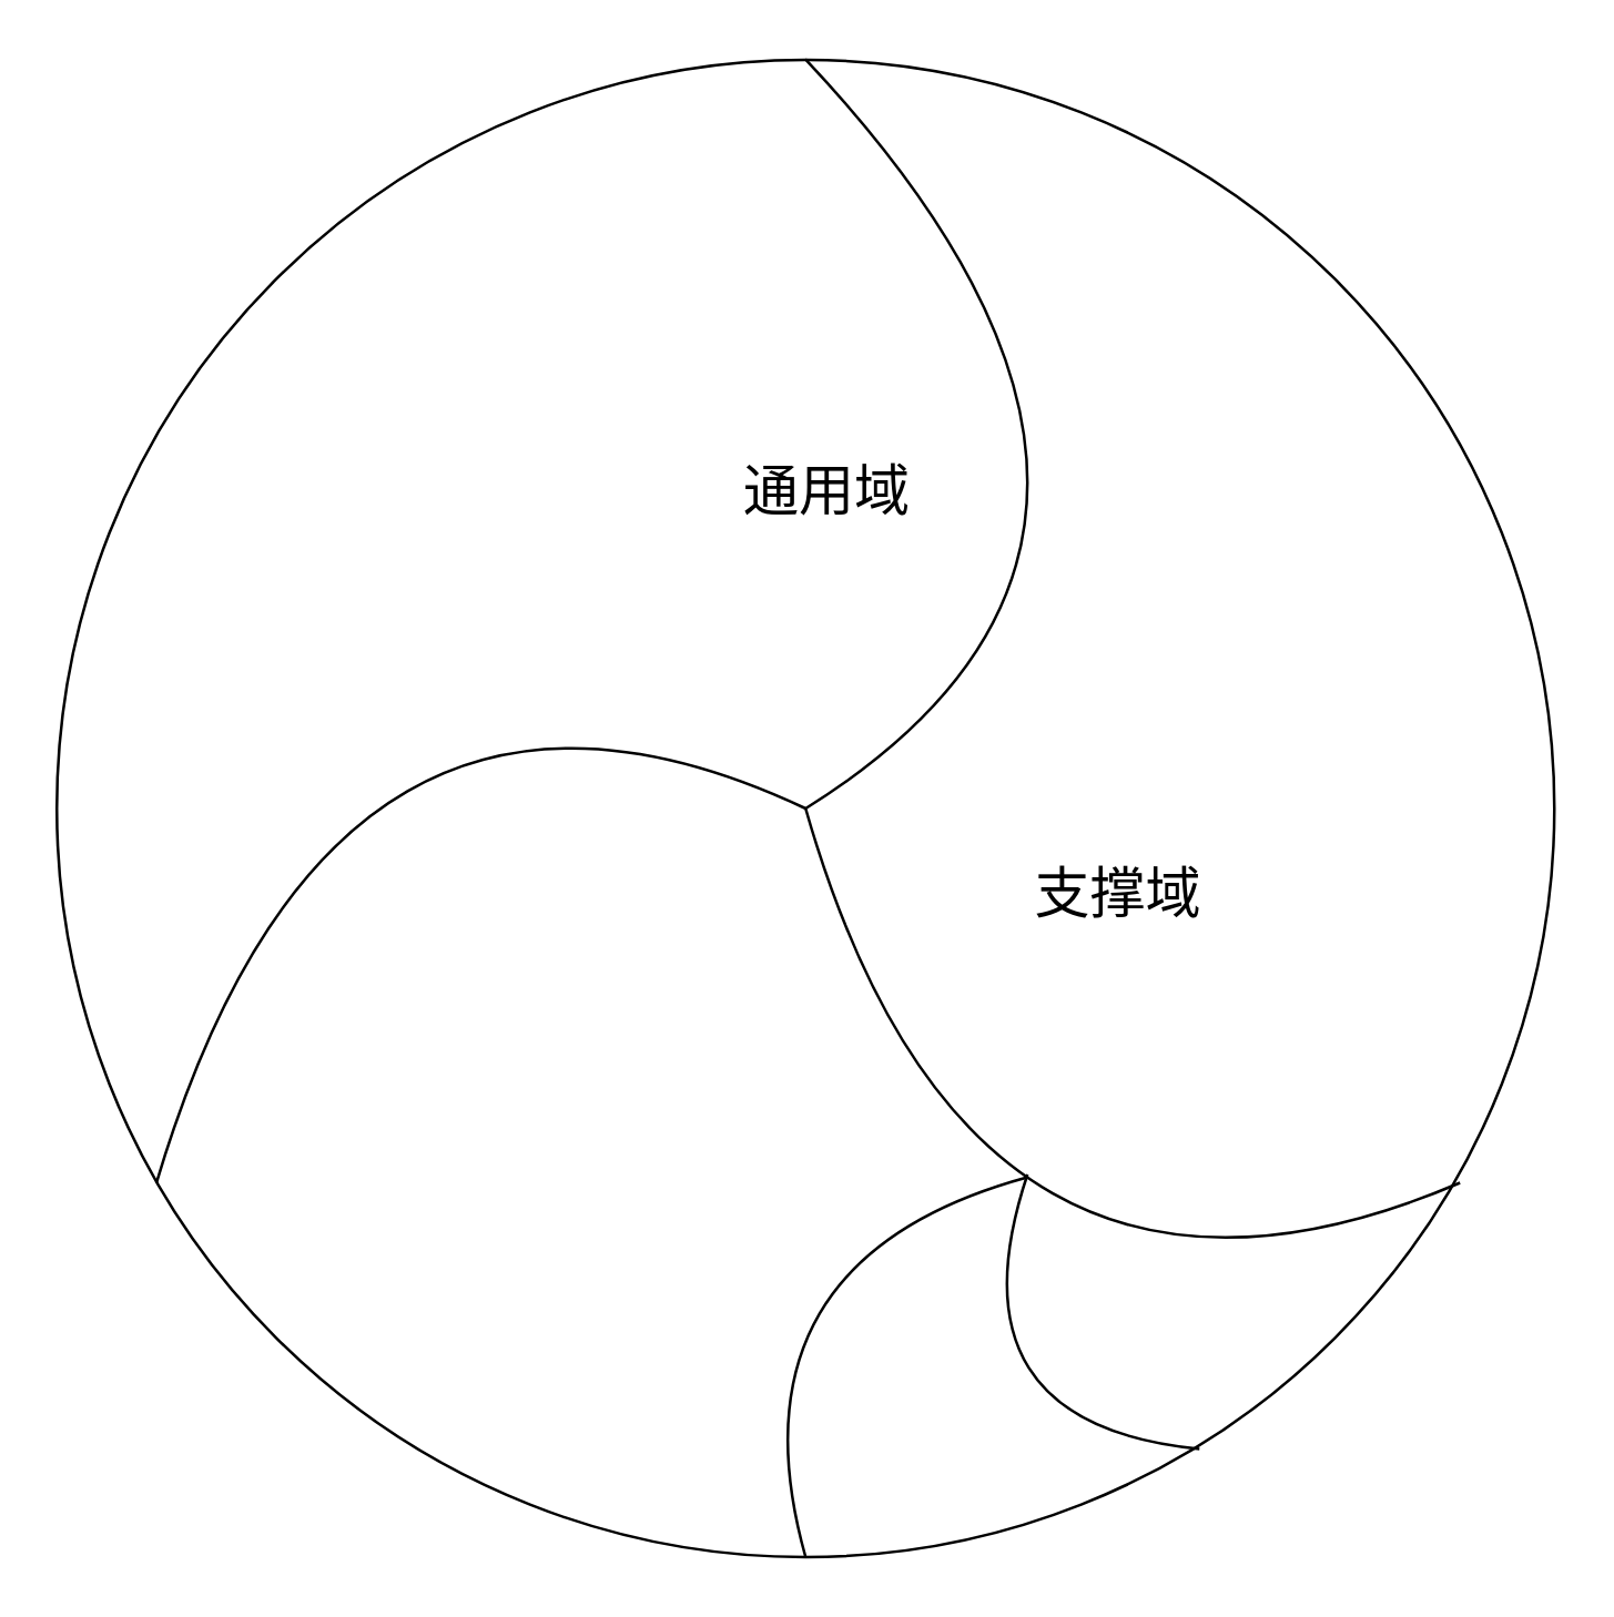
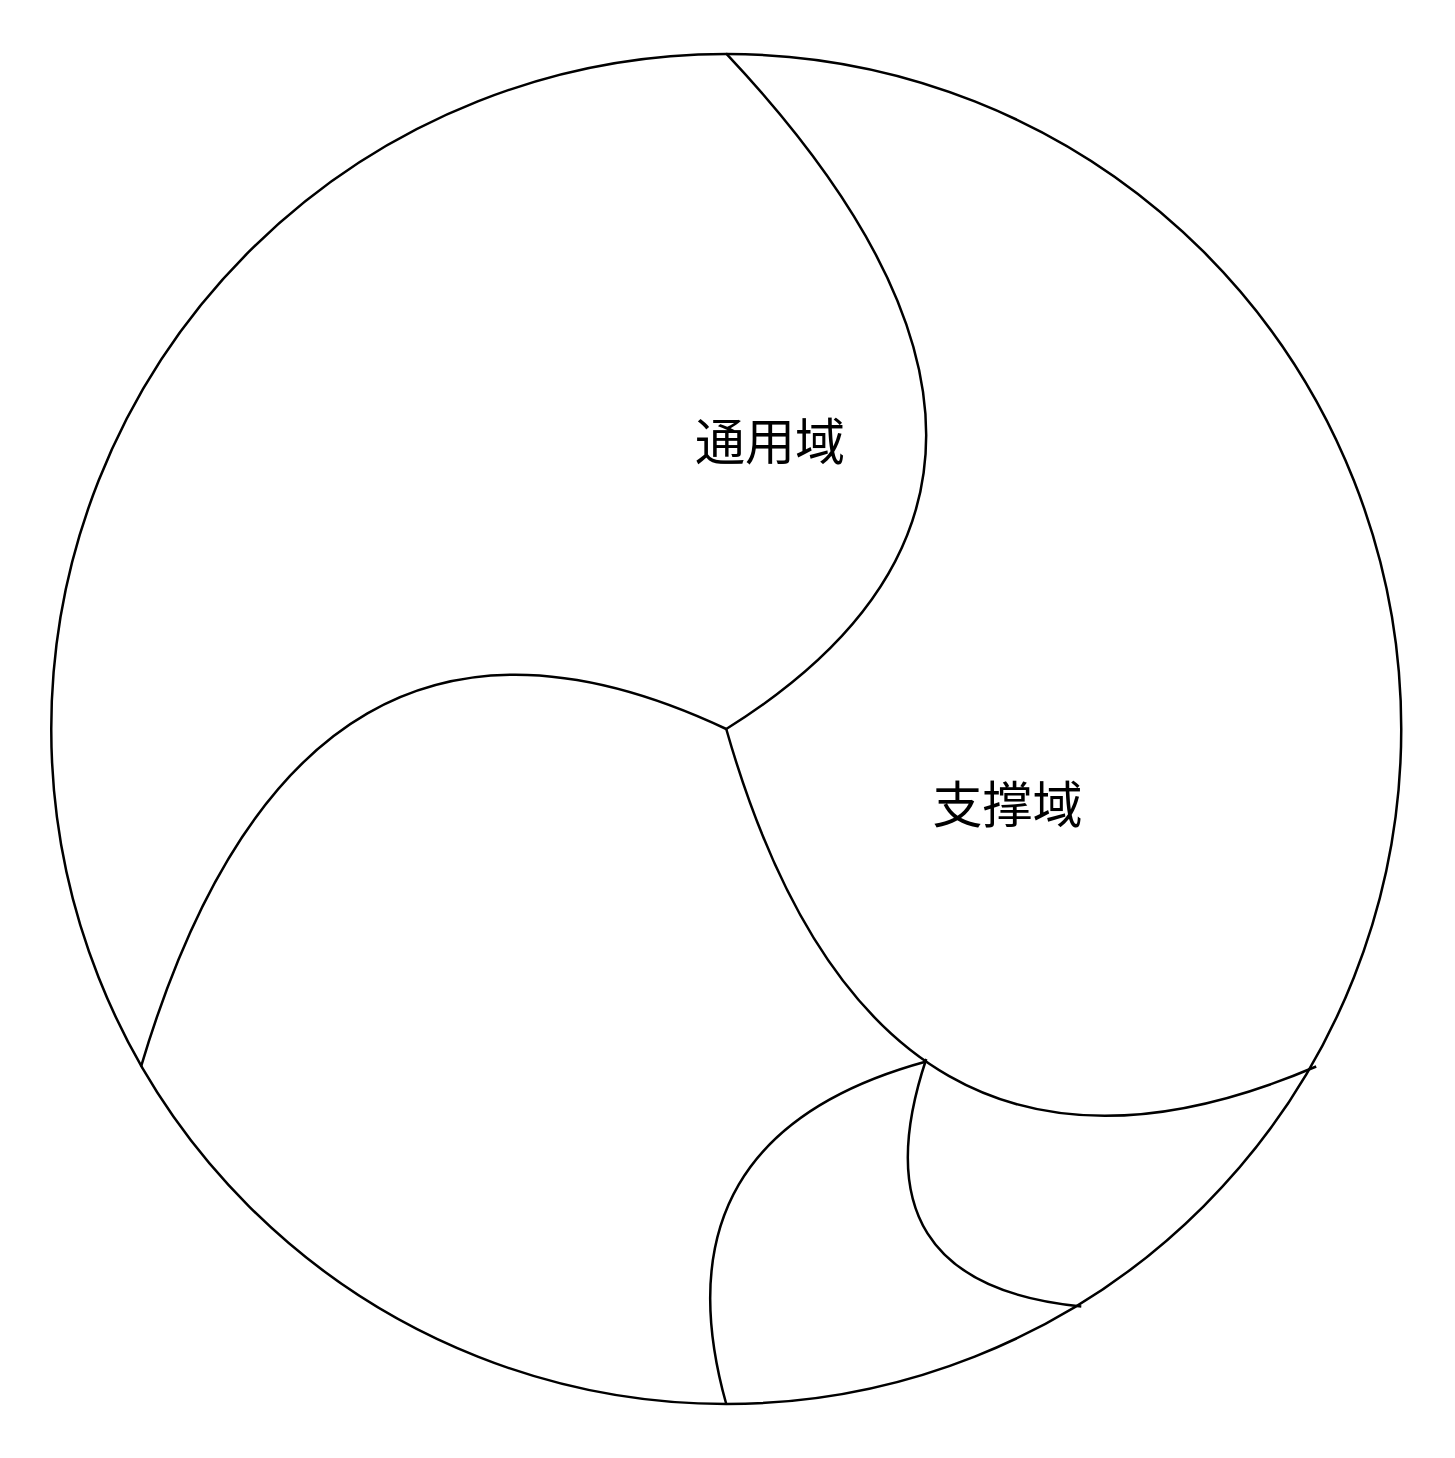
- <mxCell id="8" value="&lt;span style=&quot;font-size: 20px&quot;&gt;通用域&lt;/span&gt;" style="text;html=1;strokeColor=none;fillColor=none;align=center;verticalAlign=middle;whiteSpace=wrap;rounded=0;" parent="1" vertex="1"><mxGeometry x="250" y="161" width="96" height="30" as="geometry" /></mxCell>
+ <mxCell id="8" value="&lt;span style=&quot;font-size: 20px&quot;&gt;通用域&lt;/span&gt;" style="text;html=1;strokeColor=none;fillColor=none;align=center;verticalAlign=middle;whiteSpace=wrap;rounded=0;" parent="1" vertex="1"><mxGeometry x="260" y="161" width="96" height="30" as="geometry" /></mxCell>
